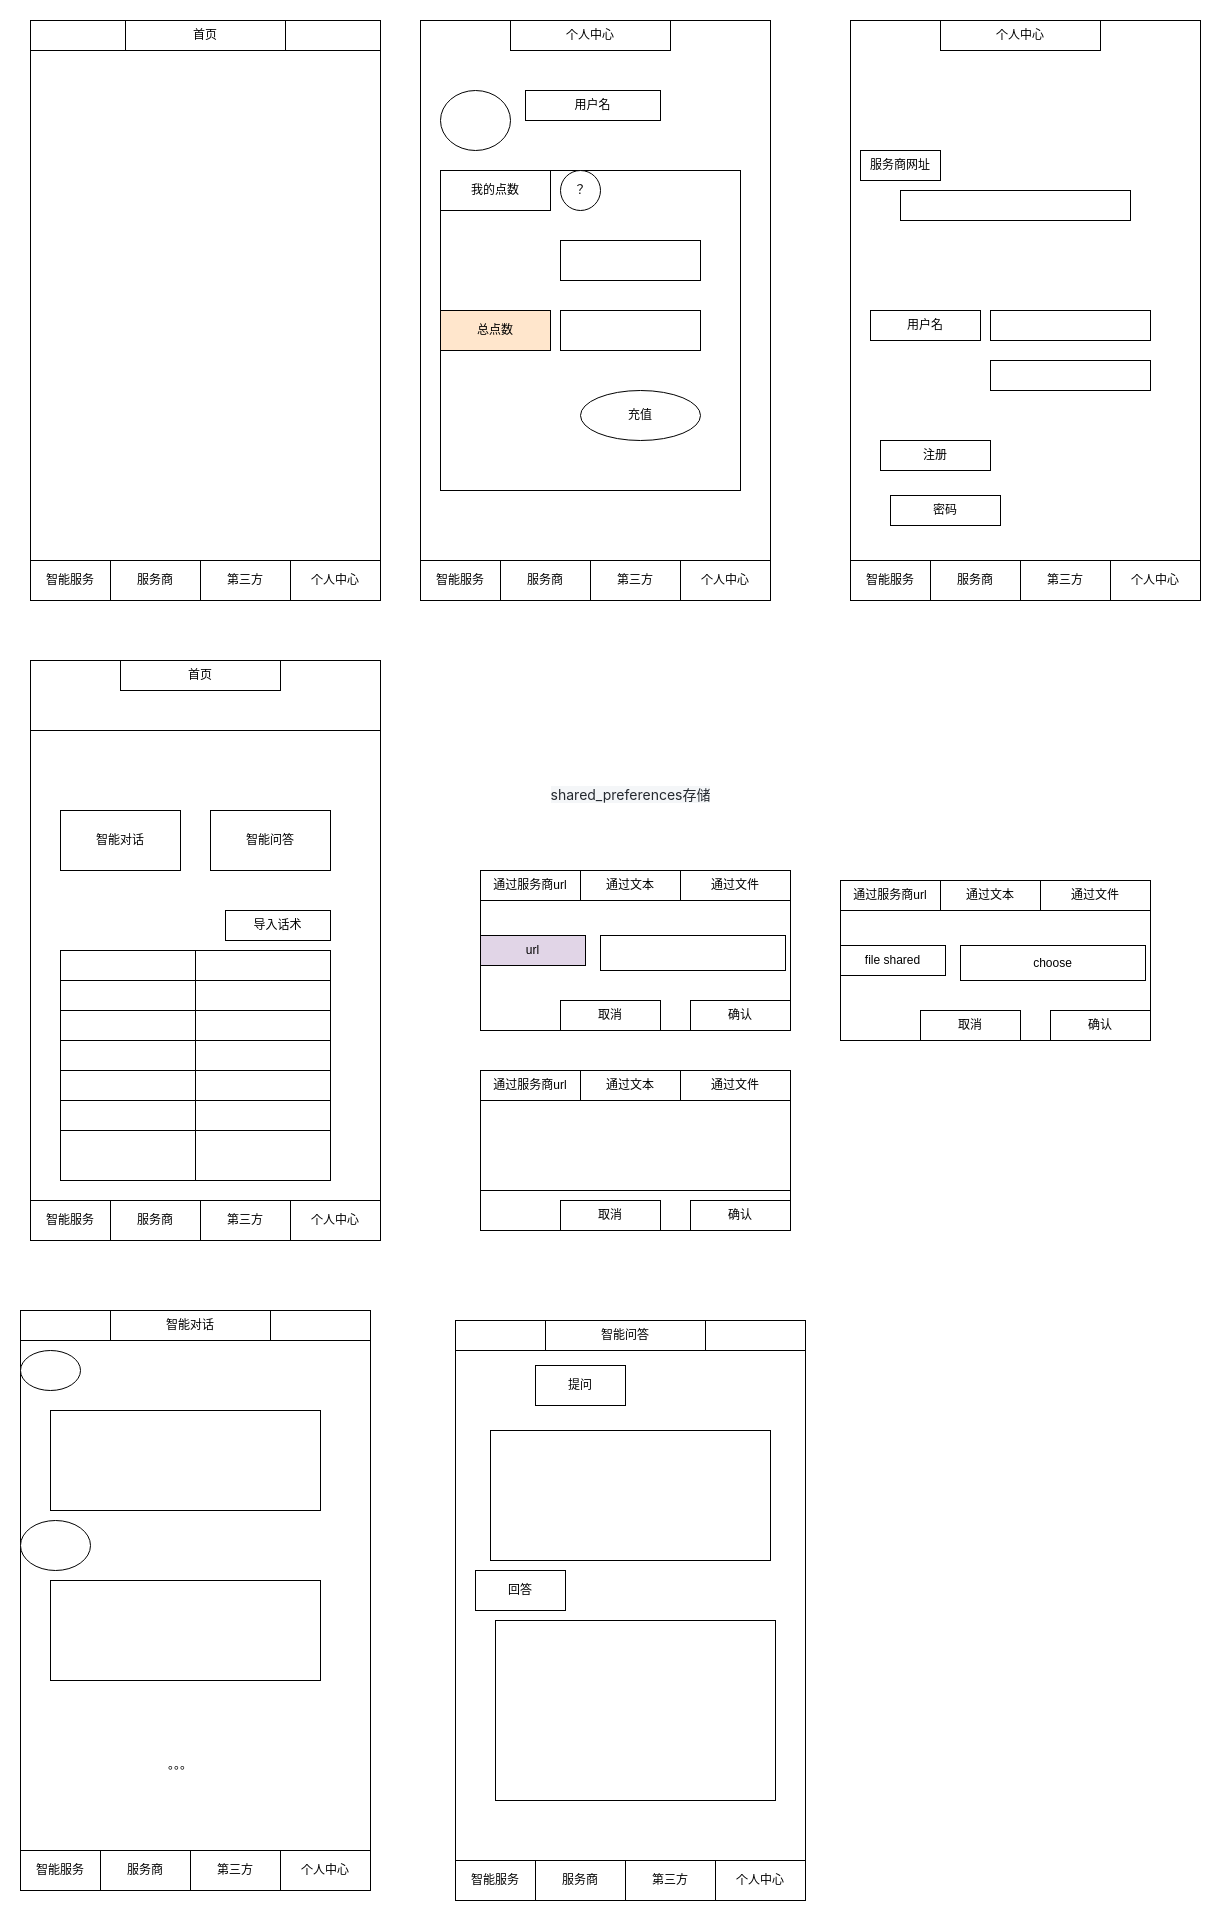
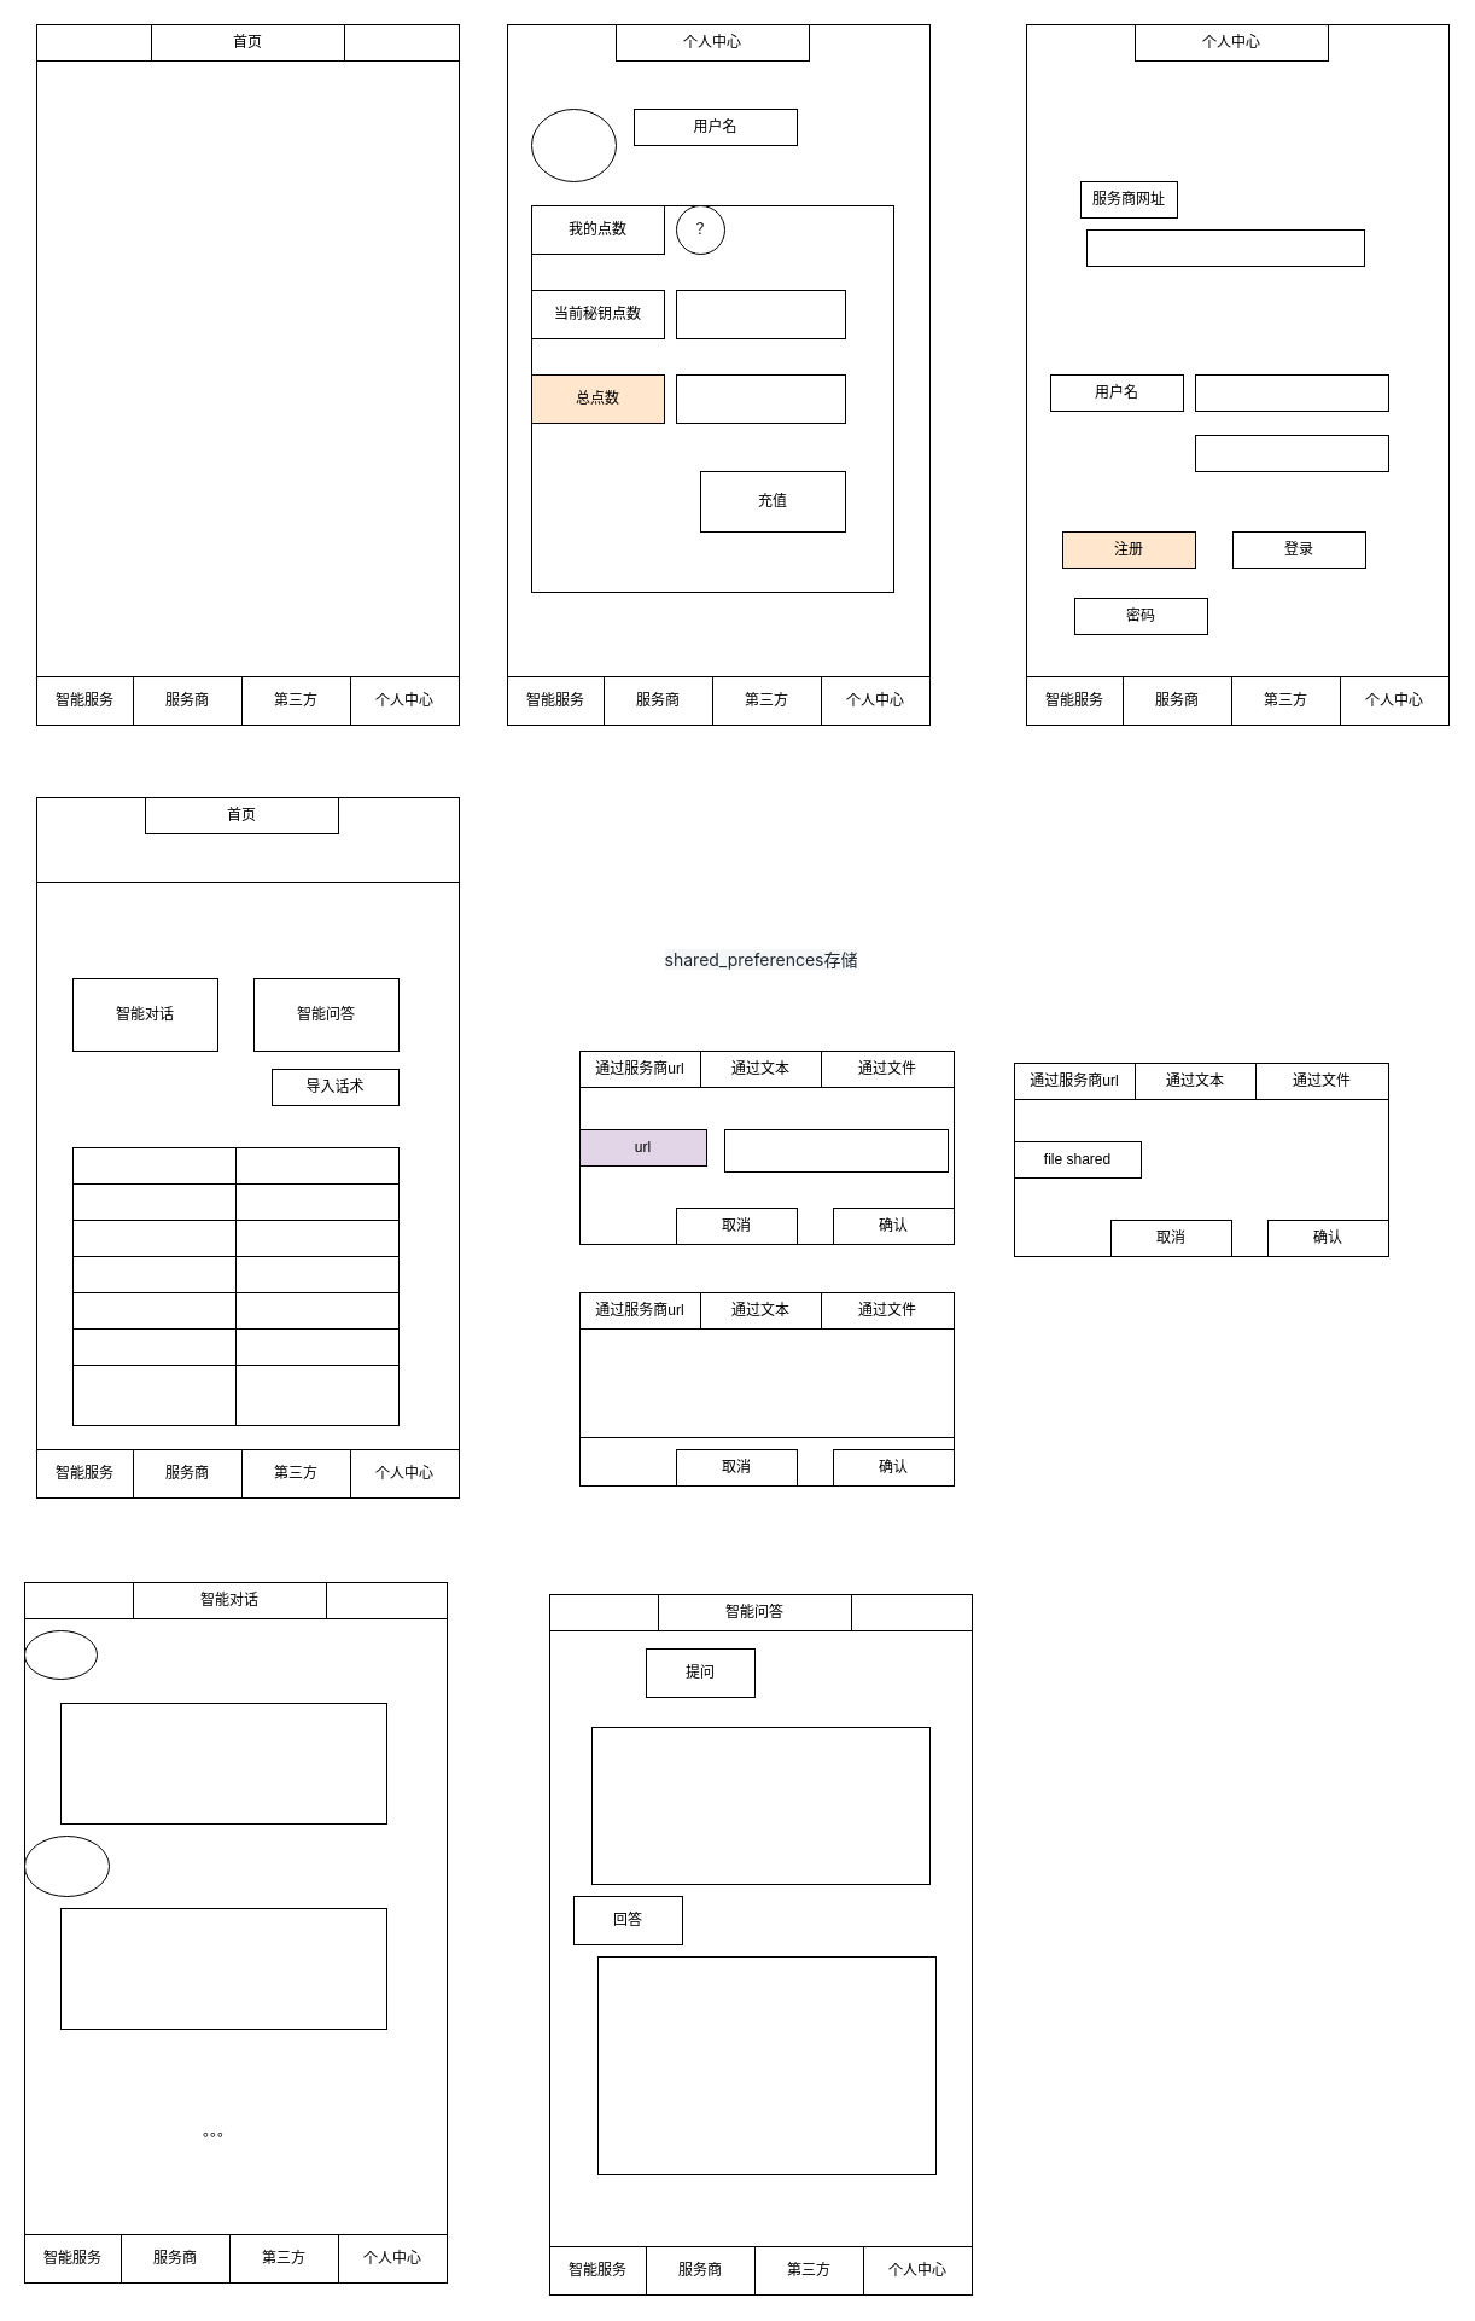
- <mxCell id="14" value="服务商网址" style="rounded=0;whiteSpace=wrap;html=1;" parent="1" vertex="1"><mxGeometry x="860" y="150" width="80" height="30" as="geometry" /></mxCell>
+ <mxCell id="14" value="服务商网址" style="rounded=0;whiteSpace=wrap;html=1;" parent="1" vertex="1"><mxGeometry x="895" y="150" width="80" height="30" as="geometry" /></mxCell>
+ <mxCell id="26" value="当前秘钥点数" style="rounded=0;whiteSpace=wrap;html=1;" parent="1" vertex="1"><mxGeometry x="440" y="240" width="110" height="40" as="geometry" /></mxCell>
- <mxCell id="30" value="充值" style="ellipse;whiteSpace=wrap;html=1;" parent="1" vertex="1"><mxGeometry x="580" y="390" width="120" height="50" as="geometry" /></mxCell>
+ <mxCell id="30" value="充值" style="rounded=0;whiteSpace=wrap;html=1;" parent="1" vertex="1"><mxGeometry x="580" y="390" width="120" height="50" as="geometry" /></mxCell>
- <mxCell id="21" value="注册" style="rounded=0;whiteSpace=wrap;html=1;" parent="1" vertex="1"><mxGeometry x="880" y="440" width="110" height="30" as="geometry" /></mxCell>
+ <mxCell id="21" value="注册" style="rounded=0;whiteSpace=wrap;html=1;fillColor=#ffe6cc;" parent="1" vertex="1"><mxGeometry x="880" y="440" width="110" height="30" as="geometry" /></mxCell>
+ <mxCell id="20" value="登录" style="rounded=0;whiteSpace=wrap;html=1;" parent="1" vertex="1"><mxGeometry x="1021" y="440" width="110" height="30" as="geometry" /></mxCell>
- <mxCell id="48" value="导入话术" style="rounded=0;whiteSpace=wrap;html=1;" parent="1" vertex="1"><mxGeometry x="225" y="910" width="105" height="30" as="geometry" /></mxCell>
+ <mxCell id="48" value="导入话术" style="rounded=0;whiteSpace=wrap;html=1;" parent="1" vertex="1"><mxGeometry x="225" y="885" width="105" height="30" as="geometry" /></mxCell>
- <mxCell id="77" value="choose" style="rounded=0;whiteSpace=wrap;html=1;" parent="1" vertex="1"><mxGeometry x="960" y="945" width="185" height="35" as="geometry" /></mxCell>
